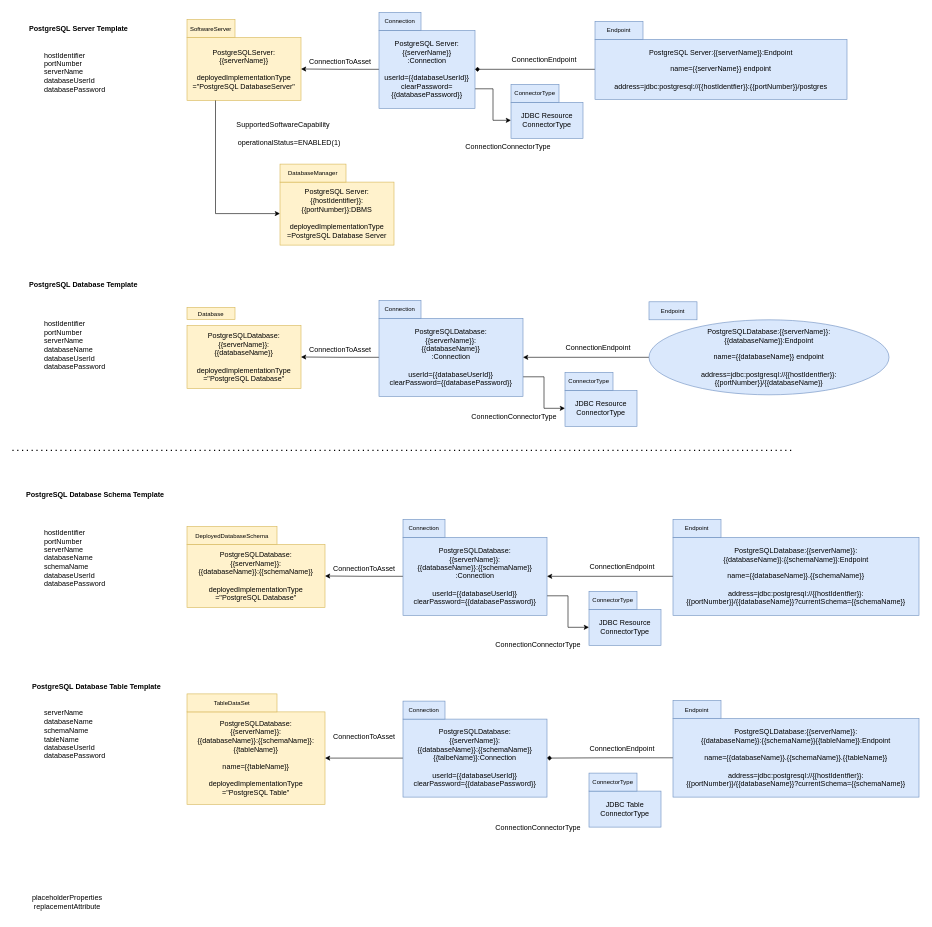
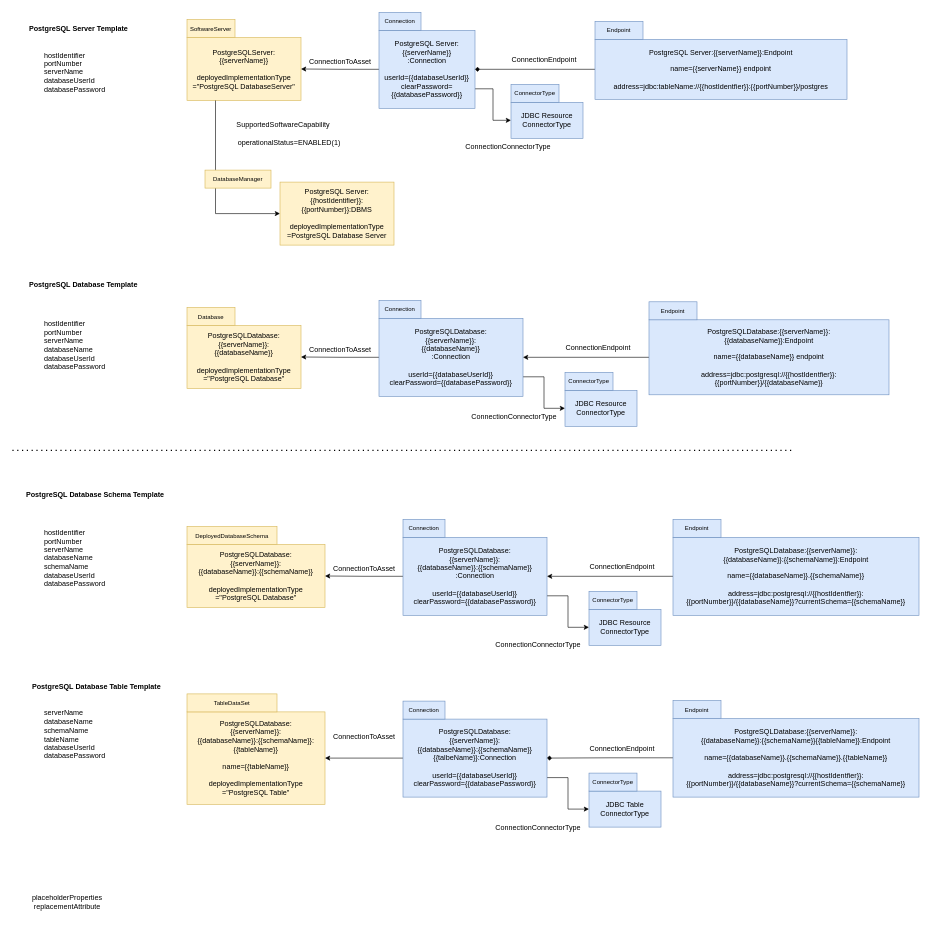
- <mxCell id="12" value="PostgreSQL Server:{{serverName}}:Endpoint&lt;br&gt;&lt;br&gt;name={{serverName}} endpoint&lt;br&gt;&lt;br&gt;address=jdbc:postgresql://{{hostIdentfier}}:{{portNumber}}/postgres" style="rounded=0;whiteSpace=wrap;html=1;fillColor=#dae8fc;strokeColor=#6c8ebf;" vertex="1" parent="1"><mxGeometry x="991" y="65" width="420" height="100" as="geometry" /></mxCell>
+ <mxCell id="12" value="PostgreSQL Server:{{serverName}}:Endpoint&lt;br&gt;&lt;br&gt;name={{serverName}} endpoint&lt;br&gt;&lt;br&gt;address=jdbc:tableName://{{hostIdentfier}}:{{portNumber}}/postgres" style="rounded=0;whiteSpace=wrap;html=1;fillColor=#dae8fc;strokeColor=#6c8ebf;" vertex="1" parent="1"><mxGeometry x="991" y="65" width="420" height="100" as="geometry" /></mxCell>
- <mxCell id="69" value="DatabaseManager" style="rounded=0;whiteSpace=wrap;html=1;fontSize=10;fillColor=#fff2cc;strokeColor=#d6b656;" vertex="1" parent="1"><mxGeometry x="466" y="273" width="110" height="30" as="geometry" /></mxCell>
+ <mxCell id="69" value="DatabaseManager" style="rounded=0;whiteSpace=wrap;html=1;fontSize=10;fillColor=#fff2cc;strokeColor=#d6b656;" vertex="1" parent="1"><mxGeometry x="341" y="283" width="110" height="30" as="geometry" /></mxCell>
- <mxCell id="21" value="Database" style="rounded=0;whiteSpace=wrap;html=1;fontSize=10;fillColor=#fff2cc;strokeColor=#d6b656;" vertex="1" parent="1"><mxGeometry x="311" y="512" width="80" height="20" as="geometry" /></mxCell>
+ <mxCell id="21" value="Database" style="rounded=0;whiteSpace=wrap;html=1;fontSize=10;fillColor=#fff2cc;strokeColor=#d6b656;" vertex="1" parent="1"><mxGeometry x="311" y="512" width="80" height="30" as="geometry" /></mxCell>
- <mxCell id="30" value="PostgreSQLDatabase:{{serverName}}:&lt;br style=&quot;border-color: var(--border-color);&quot;&gt;{{databaseName}}:Endpoint&lt;br&gt;&lt;br&gt;name={{databaseName}} endpoint&lt;br&gt;&lt;br&gt;address=jdbc:postgresql://{{hostIdentfier}}:{{portNumber}}/{{databaseName}}" style="ellipse;whiteSpace=wrap;html=1;fillColor=#dae8fc;strokeColor=#6c8ebf;" vertex="1" parent="1"><mxGeometry x="1081" y="532.5" width="400" height="125" as="geometry" /></mxCell>
+ <mxCell id="30" value="PostgreSQLDatabase:{{serverName}}:&lt;br style=&quot;border-color: var(--border-color);&quot;&gt;{{databaseName}}:Endpoint&lt;br&gt;&lt;br&gt;name={{databaseName}} endpoint&lt;br&gt;&lt;br&gt;address=jdbc:postgresql://{{hostIdentfier}}:{{portNumber}}/{{databaseName}}" style="rounded=0;whiteSpace=wrap;html=1;fillColor=#dae8fc;strokeColor=#6c8ebf;" vertex="1" parent="1"><mxGeometry x="1081" y="532.5" width="400" height="125" as="geometry" /></mxCell>
+ <mxCell id="53" style="edgeStyle=orthogonalEdgeStyle;rounded=0;orthogonalLoop=1;jettySize=auto;html=1;exitX=1;exitY=0.75;exitDx=0;exitDy=0;entryX=0;entryY=0.5;entryDx=0;entryDy=0;" edge="1" parent="1" source="55" target="58"><mxGeometry relative="1" as="geometry" /></mxCell>
